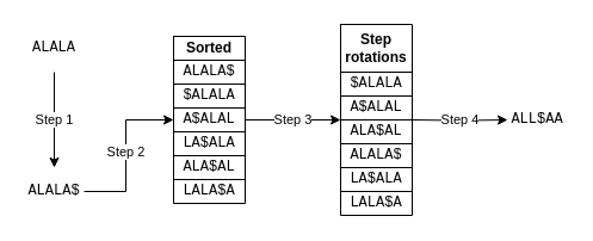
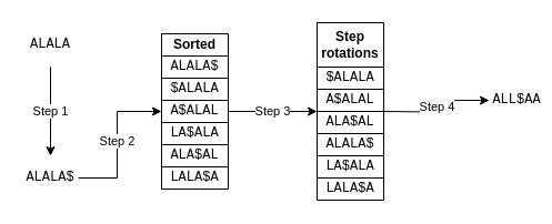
- <mxCell id="36" value="ALL$AA" style="text;html=1;strokeColor=none;fillColor=none;align=center;verticalAlign=middle;whiteSpace=wrap;rounded=0;fontFamily=Courier New;" vertex="1" parent="1"><mxGeometry x="425" y="80" width="50" height="40" as="geometry" /></mxCell>
+ <mxCell id="36" value="ALL$AA" style="text;html=1;strokeColor=none;fillColor=none;align=center;verticalAlign=middle;whiteSpace=wrap;rounded=0;fontFamily=Courier New;" vertex="1" parent="1"><mxGeometry x="440" y="70" width="50" height="40" as="geometry" /></mxCell>
